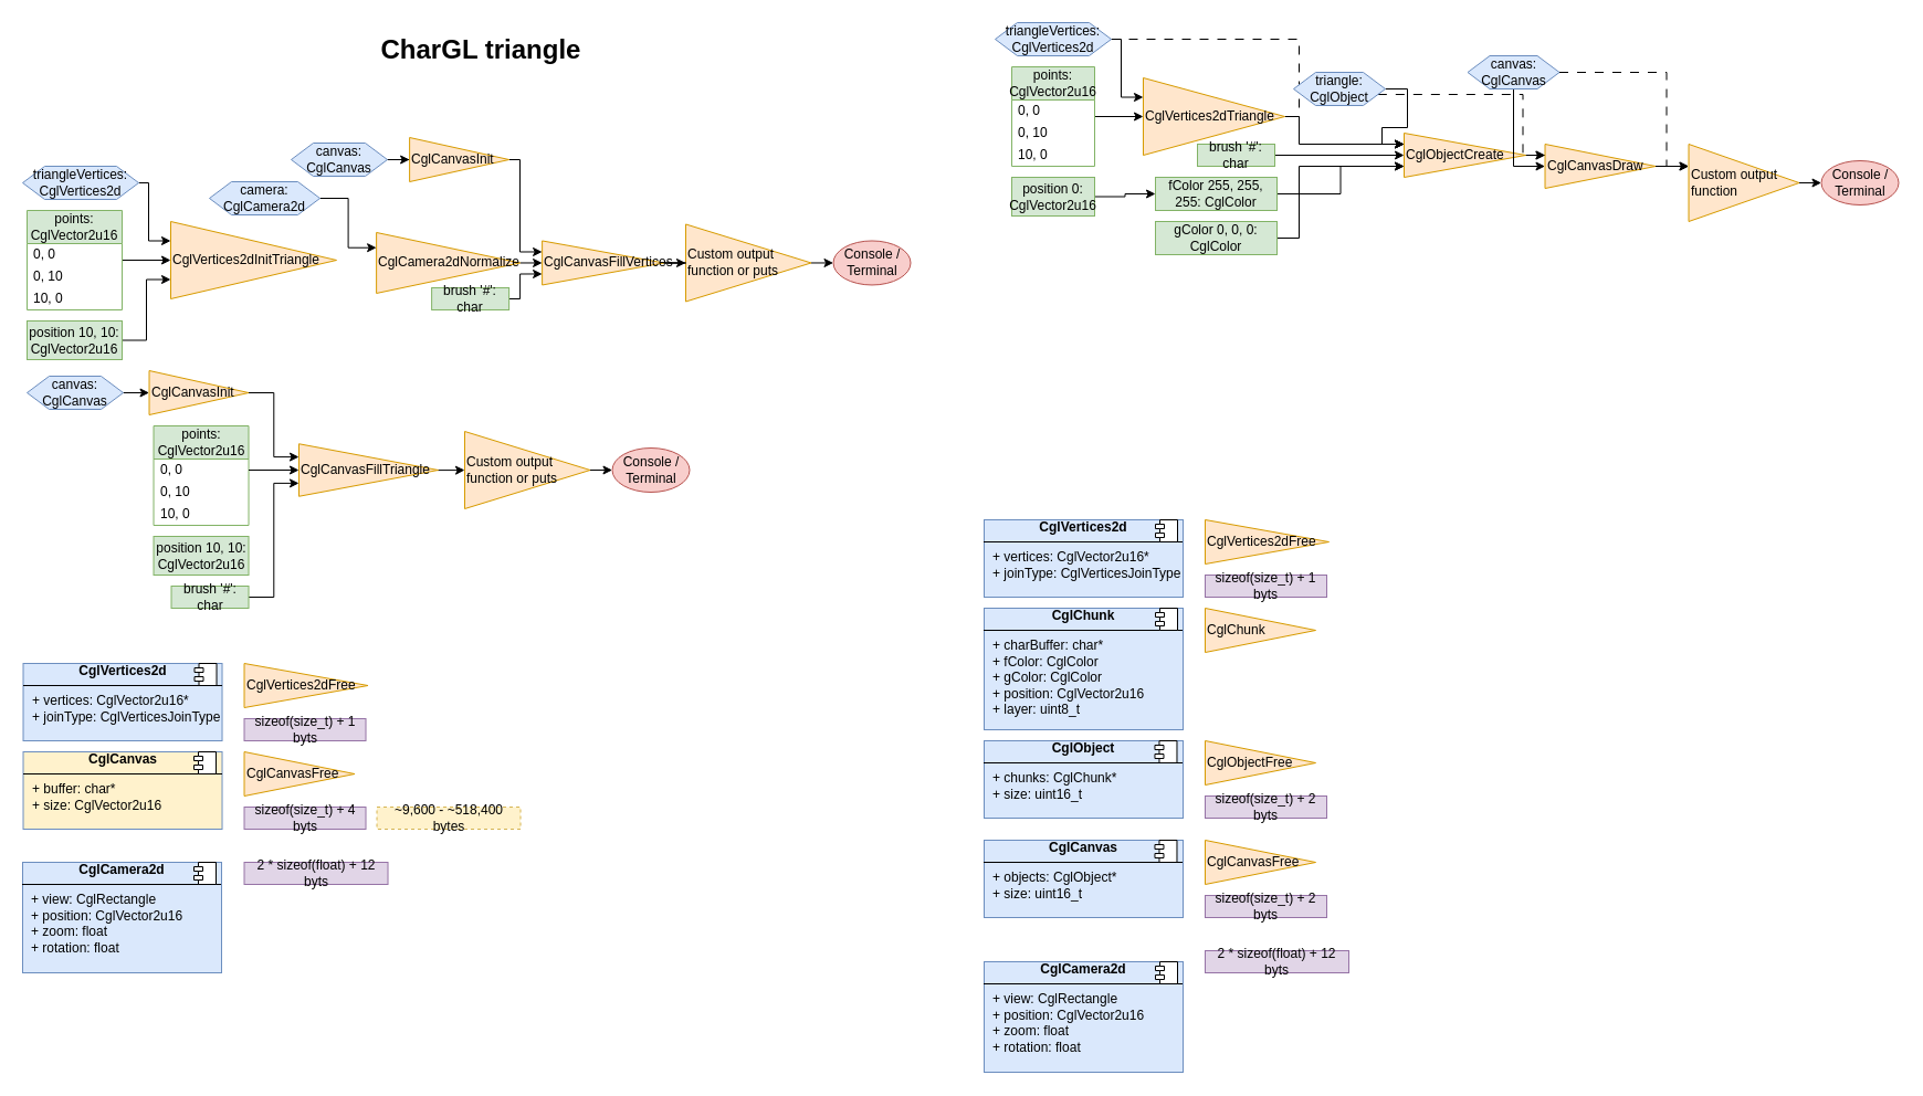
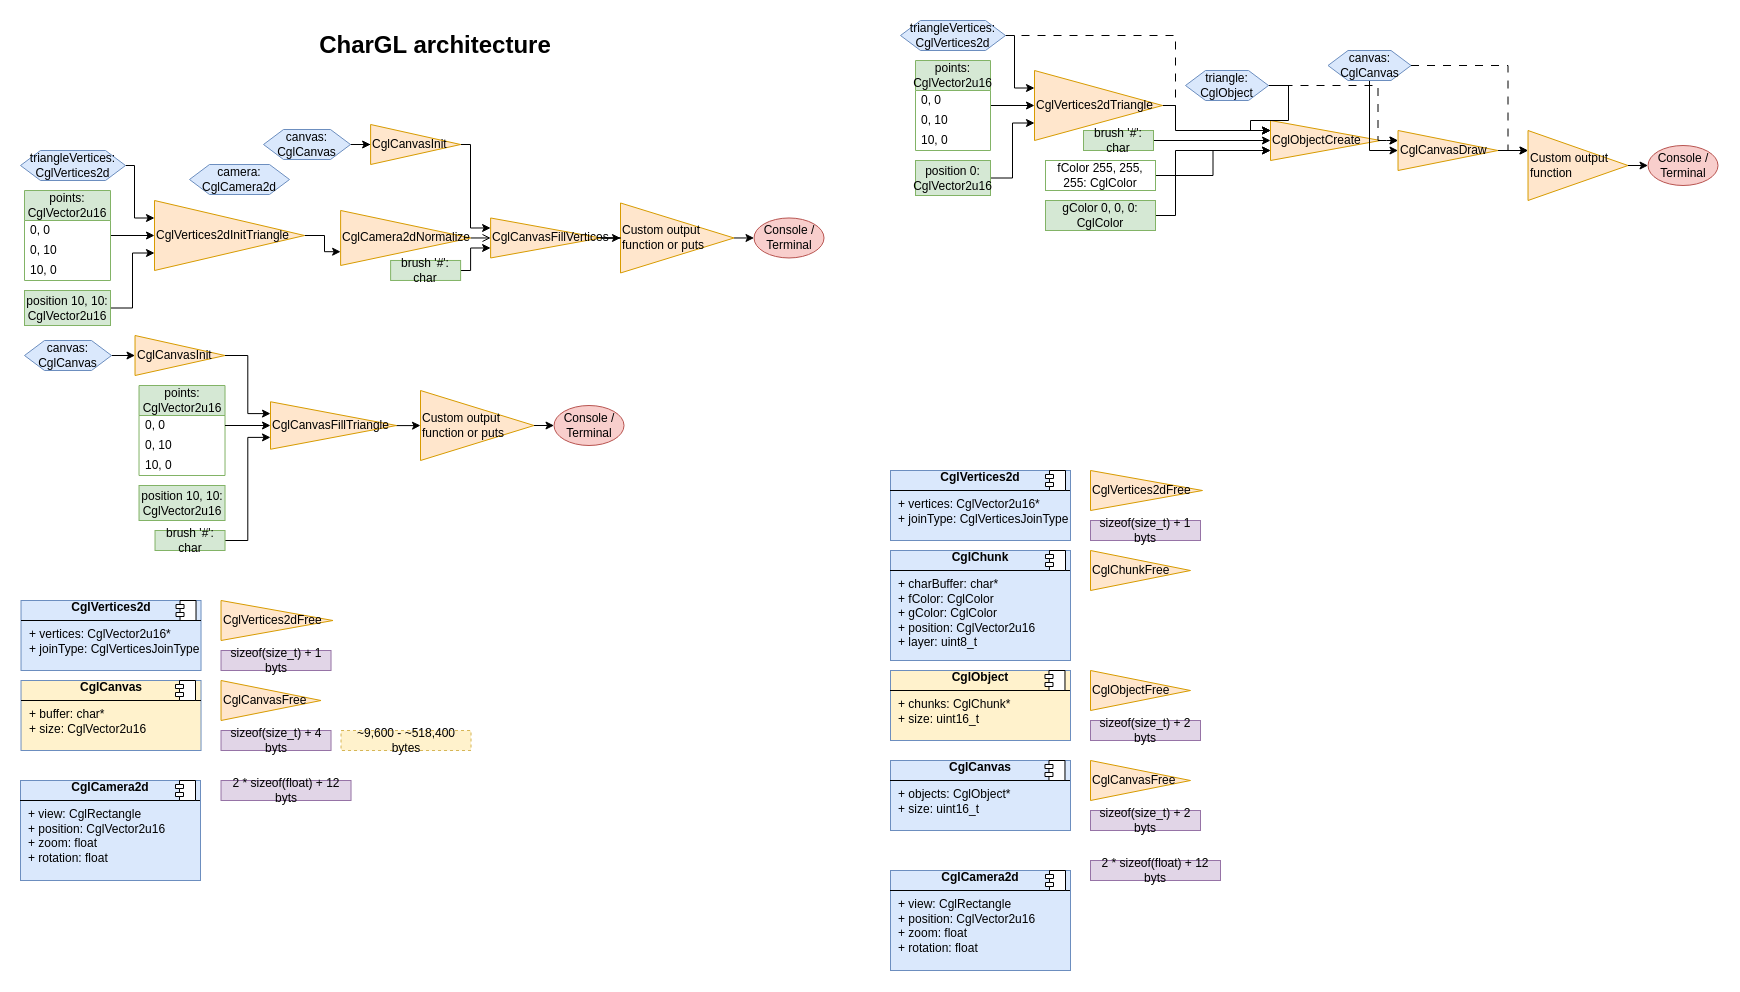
- <mxCell id="2" value="&lt;h1&gt;CharGL triangle&lt;/h1&gt;" style="text;html=1;align=center;verticalAlign=middle;whiteSpace=wrap;rounded=0;" parent="1" vertex="1"><mxGeometry x="295" y="20" width="280" height="50" as="geometry" /></mxCell>
+ <mxCell id="2" value="&lt;h1&gt;CharGL architecture&lt;/h1&gt;" style="text;html=1;align=center;verticalAlign=middle;whiteSpace=wrap;rounded=0;" parent="1" vertex="1"><mxGeometry x="295" y="20" width="280" height="50" as="geometry" /></mxCell>
- <mxCell id="33" value="&lt;div&gt;triangle: CglObject&lt;/div&gt;" style="shape=hexagon;perimeter=hexagonPerimeter2;whiteSpace=wrap;html=1;fixedSize=1;fillColor=#dae8fc;strokeColor=#6c8ebf;" parent="1" vertex="1"><mxGeometry x="1170" y="65" width="83" height="30" as="geometry" /></mxCell>
+ <mxCell id="33" value="&lt;div&gt;triangle: CglObject&lt;/div&gt;" style="shape=hexagon;perimeter=hexagonPerimeter2;whiteSpace=wrap;html=1;fixedSize=1;fillColor=#dae8fc;strokeColor=#6c8ebf;" parent="1" vertex="1"><mxGeometry x="1185" y="70" width="83" height="30" as="geometry" /></mxCell>
- <mxCell id="20" style="edgeStyle=orthogonalEdgeStyle;rounded=0;orthogonalLoop=1;jettySize=auto;html=1;entryX=0;entryY=0.25;entryDx=0;entryDy=0;" parent="1" source="21" target="41" edge="1"><mxGeometry relative="1" as="geometry" /></mxCell>
+ <mxCell id="20" style="edgeStyle=orthogonalEdgeStyle;rounded=0;orthogonalLoop=1;jettySize=auto;html=1;entryX=0;entryY=0.25;entryDx=0;entryDy=0;dashed=1;" parent="1" source="21" target="41" edge="1"><mxGeometry relative="1" as="geometry" /></mxCell>
- <mxCell id="15" style="edgeStyle=orthogonalEdgeStyle;rounded=0;orthogonalLoop=1;jettySize=auto;html=1;" parent="1" source="16" target="26" edge="1"><mxGeometry relative="1" as="geometry" /></mxCell>
+ <mxCell id="15" style="edgeStyle=orthogonalEdgeStyle;rounded=0;orthogonalLoop=1;jettySize=auto;html=1;entryX=0;entryY=0.75;entryDx=0;entryDy=0;" parent="1" source="16" target="9" edge="1"><mxGeometry relative="1" as="geometry" /></mxCell>
- <mxCell id="26" value="fColor 255, 255, 255: CglColor" style="rounded=0;whiteSpace=wrap;html=1;fillColor=#d5e8d4;strokeColor=#82b366;" parent="1" vertex="1"><mxGeometry x="1045" y="160" width="110" height="30" as="geometry" /></mxCell>
+ <mxCell id="26" value="fColor 255, 255, 255: CglColor" style="rounded=0;whiteSpace=wrap;html=1;fillColor=#ffffff;strokeColor=#82b366;" parent="1" vertex="1"><mxGeometry x="1045" y="160" width="110" height="30" as="geometry" /></mxCell>
- <mxCell id="89" style="edgeStyle=orthogonalEdgeStyle;rounded=0;orthogonalLoop=1;jettySize=auto;html=1;entryX=0;entryY=0.25;entryDx=0;entryDy=0;" edge="1" parent="1" source="90" target="86"><mxGeometry relative="1" as="geometry" /></mxCell>
+ <mxCell id="48" style="edgeStyle=orthogonalEdgeStyle;rounded=0;orthogonalLoop=1;jettySize=auto;html=1;entryX=0;entryY=0.75;entryDx=0;entryDy=0;" edge="1" parent="1" source="49" target="86"><mxGeometry relative="1" as="geometry" /></mxCell>
- <mxCell id="85" style="edgeStyle=orthogonalEdgeStyle;rounded=0;orthogonalLoop=1;jettySize=auto;html=1;exitX=1;exitY=0.5;exitDx=0;exitDy=0;entryX=0;entryY=0.5;entryDx=0;entryDy=0;" edge="1" parent="1" source="86" target="88"><mxGeometry relative="1" as="geometry" /></mxCell>
+ <mxCell id="85" style="edgeStyle=orthogonalEdgeStyle;rounded=0;orthogonalLoop=1;jettySize=auto;html=1;exitX=1;exitY=0.5;exitDx=0;exitDy=0;entryX=0;entryY=0.5;entryDx=0;entryDy=0;endArrow=open;" edge="1" parent="1" source="86" target="88"><mxGeometry relative="1" as="geometry" /></mxCell>
- <mxCell id="65" value="CglChunk" style="triangle;whiteSpace=wrap;html=1;fillColor=#ffe6cc;strokeColor=#d79b00;fontSize=12;align=left;" vertex="1" parent="1"><mxGeometry x="1090" y="550" width="100" height="40" as="geometry" /></mxCell>
+ <mxCell id="65" value="CglChunkFree" style="triangle;whiteSpace=wrap;html=1;fillColor=#ffe6cc;strokeColor=#d79b00;fontSize=12;align=left;" vertex="1" parent="1"><mxGeometry x="1090" y="550" width="100" height="40" as="geometry" /></mxCell>
- <mxCell id="69" value="&lt;div align=&quot;center&quot;&gt;&lt;b&gt;CglObject&lt;/b&gt;&lt;/div&gt;&lt;hr size=&quot;1&quot; style=&quot;border-style:solid;&quot;&gt;&lt;p style=&quot;margin:0px;margin-left:8px;&quot;&gt;+ chunks: CglChunk*&lt;/p&gt;&lt;p style=&quot;margin:0px;margin-left:8px;&quot;&gt;+ size: uint16_t&lt;/p&gt;" style="align=left;overflow=fill;html=1;dropTarget=0;whiteSpace=wrap;fillColor=#dae8fc;strokeColor=#6c8ebf;" vertex="1" parent="1"><mxGeometry x="890" y="670" width="180" height="70" as="geometry" /></mxCell>
+ <mxCell id="69" value="&lt;div align=&quot;center&quot;&gt;&lt;b&gt;CglObject&lt;/b&gt;&lt;/div&gt;&lt;hr size=&quot;1&quot; style=&quot;border-style:solid;&quot;&gt;&lt;p style=&quot;margin:0px;margin-left:8px;&quot;&gt;+ chunks: CglChunk*&lt;/p&gt;&lt;p style=&quot;margin:0px;margin-left:8px;&quot;&gt;+ size: uint16_t&lt;/p&gt;" style="align=left;overflow=fill;html=1;dropTarget=0;whiteSpace=wrap;fillColor=#fff2cc;strokeColor=#6c8ebf;" vertex="1" parent="1"><mxGeometry x="890" y="670" width="180" height="70" as="geometry" /></mxCell>
